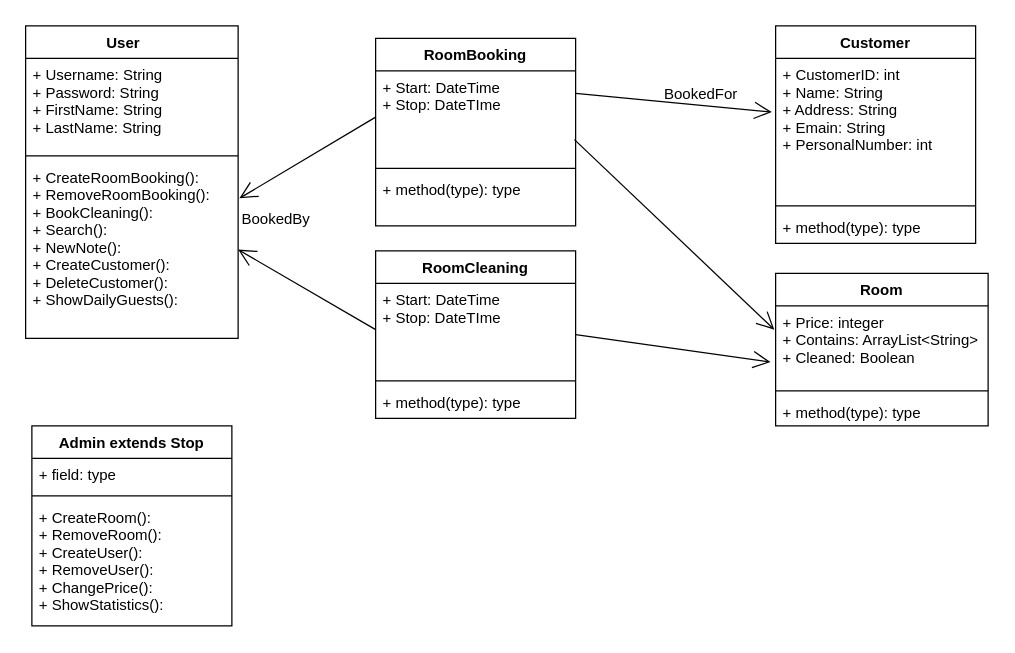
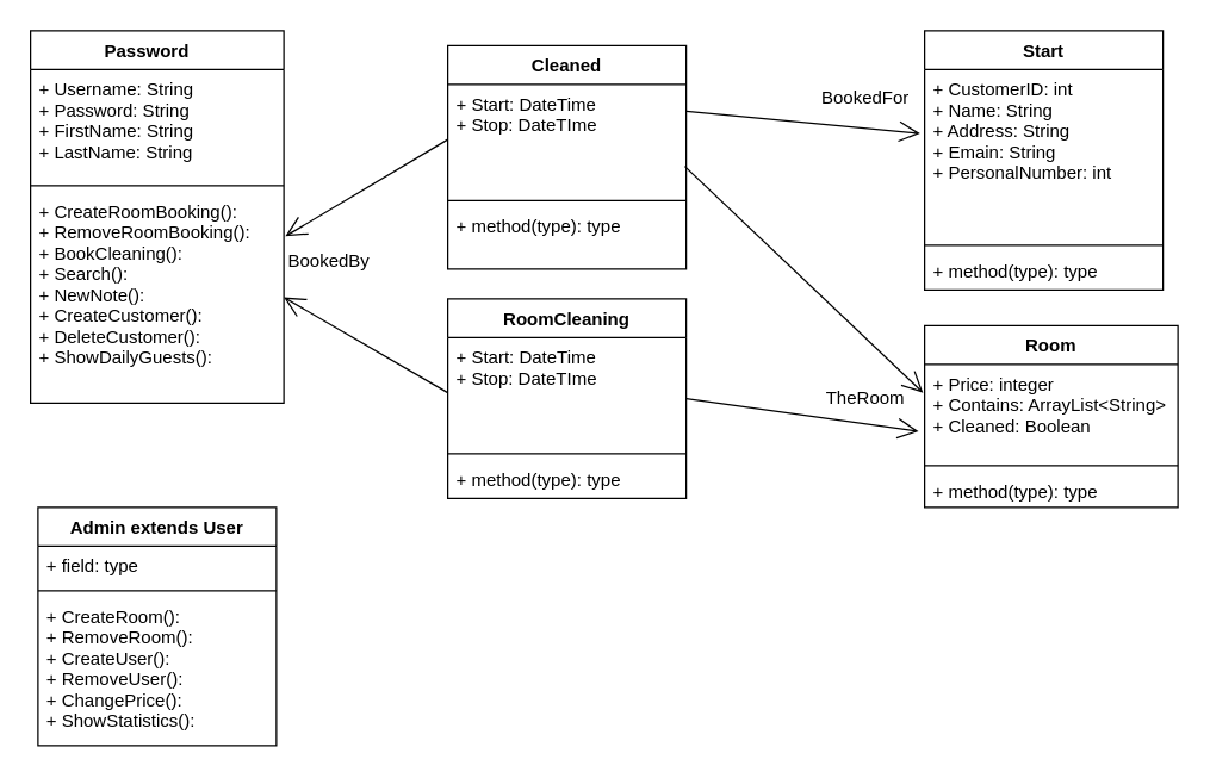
- <mxCell id="10" value="User    " style="swimlane;fontStyle=1;align=center;verticalAlign=top;childLayout=stackLayout;horizontal=1;startSize=26;horizontalStack=0;resizeParent=1;resizeParentMax=0;resizeLast=0;collapsible=1;marginBottom=0;" vertex="1" parent="1"><mxGeometry x="20" y="20" width="170" height="250" as="geometry" /></mxCell>
+ <mxCell id="10" value="Password    " style="swimlane;fontStyle=1;align=center;verticalAlign=top;childLayout=stackLayout;horizontal=1;startSize=26;horizontalStack=0;resizeParent=1;resizeParentMax=0;resizeLast=0;collapsible=1;marginBottom=0;" vertex="1" parent="1"><mxGeometry x="20" y="20" width="170" height="250" as="geometry" /></mxCell>
- <mxCell id="6" value="Customer" style="swimlane;fontStyle=1;align=center;verticalAlign=top;childLayout=stackLayout;horizontal=1;startSize=26;horizontalStack=0;resizeParent=1;resizeParentMax=0;resizeLast=0;collapsible=1;marginBottom=0;" vertex="1" parent="1"><mxGeometry x="620" y="20" width="160" height="174" as="geometry" /></mxCell>
+ <mxCell id="6" value="Start" style="swimlane;fontStyle=1;align=center;verticalAlign=top;childLayout=stackLayout;horizontal=1;startSize=26;horizontalStack=0;resizeParent=1;resizeParentMax=0;resizeLast=0;collapsible=1;marginBottom=0;" vertex="1" parent="1"><mxGeometry x="620" y="20" width="160" height="174" as="geometry" /></mxCell>
- <mxCell id="14" value="RoomBooking" style="swimlane;fontStyle=1;align=center;verticalAlign=top;childLayout=stackLayout;horizontal=1;startSize=26;horizontalStack=0;resizeParent=1;resizeParentMax=0;resizeLast=0;collapsible=1;marginBottom=0;" vertex="1" parent="1"><mxGeometry x="300" y="30" width="160" height="150" as="geometry" /></mxCell>
+ <mxCell id="14" value="Cleaned" style="swimlane;fontStyle=1;align=center;verticalAlign=top;childLayout=stackLayout;horizontal=1;startSize=26;horizontalStack=0;resizeParent=1;resizeParentMax=0;resizeLast=0;collapsible=1;marginBottom=0;" vertex="1" parent="1"><mxGeometry x="300" y="30" width="160" height="150" as="geometry" /></mxCell>
- <mxCell id="29" value="BookedFor" style="text;html=1;align=center;verticalAlign=middle;resizable=0;points=[];autosize=1;strokeColor=none;fillColor=none;" vertex="1" parent="1"><mxGeometry x="520" y="60" width="80" height="30" as="geometry" /></mxCell>
+ <mxCell id="29" value="BookedFor" style="text;html=1;align=center;verticalAlign=middle;resizable=0;points=[];autosize=1;strokeColor=none;fillColor=none;" vertex="1" parent="1"><mxGeometry x="540" y="50" width="80" height="30" as="geometry" /></mxCell>
+ <mxCell id="27" value="&lt;div&gt;TheRoom&lt;/div&gt;" style="text;html=1;align=center;verticalAlign=middle;resizable=0;points=[];autosize=1;strokeColor=none;fillColor=none;" vertex="1" parent="1"><mxGeometry x="540" y="252" width="80" height="30" as="geometry" /></mxCell>
- <mxCell id="18" value="Admin extends Stop" style="swimlane;fontStyle=1;align=center;verticalAlign=top;childLayout=stackLayout;horizontal=1;startSize=26;horizontalStack=0;resizeParent=1;resizeParentMax=0;resizeLast=0;collapsible=1;marginBottom=0;" vertex="1" parent="1"><mxGeometry x="25" y="340" width="160" height="160" as="geometry" /></mxCell>
+ <mxCell id="18" value="Admin extends User" style="swimlane;fontStyle=1;align=center;verticalAlign=top;childLayout=stackLayout;horizontal=1;startSize=26;horizontalStack=0;resizeParent=1;resizeParentMax=0;resizeLast=0;collapsible=1;marginBottom=0;" vertex="1" parent="1"><mxGeometry x="25" y="340" width="160" height="160" as="geometry" /></mxCell>
